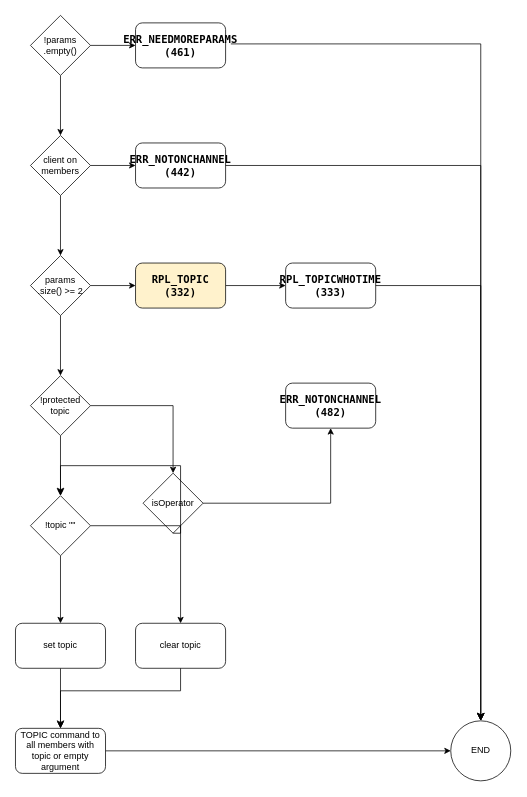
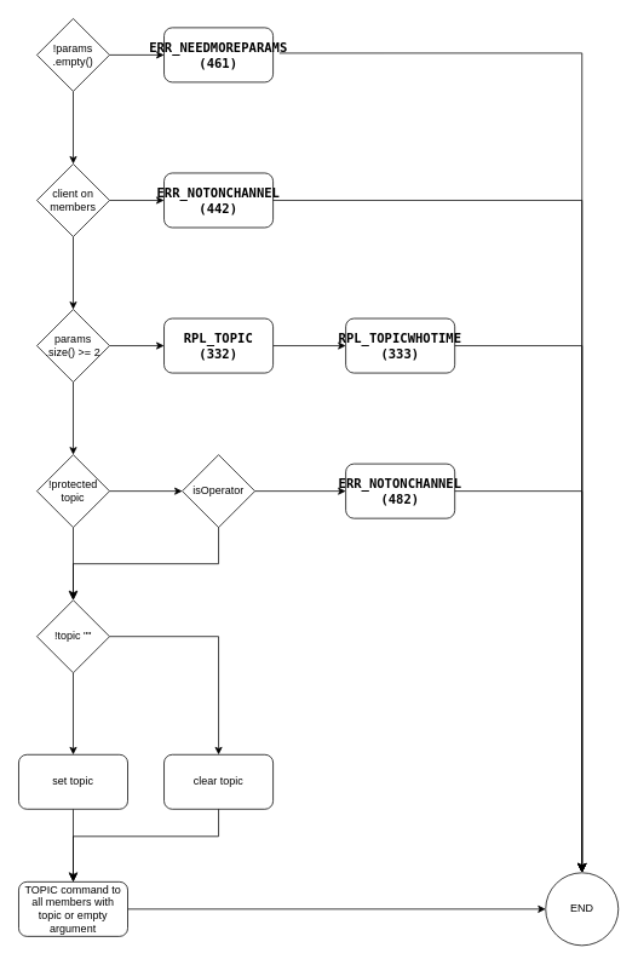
- <mxCell id="14" value="&lt;h3 id=&quot;rpltopic-332&quot;&gt;&lt;code&gt;RPL_TOPIC (332)&lt;/code&gt;&lt;/h3&gt;" style="rounded=1;whiteSpace=wrap;html=1;fillColor=#fff2cc;" vertex="1" parent="1"><mxGeometry x="180" y="350" width="120" height="60" as="geometry" /></mxCell>
+ <mxCell id="14" value="&lt;h3 id=&quot;rpltopic-332&quot;&gt;&lt;code&gt;RPL_TOPIC (332)&lt;/code&gt;&lt;/h3&gt;" style="rounded=1;whiteSpace=wrap;html=1;" vertex="1" parent="1"><mxGeometry x="180" y="350" width="120" height="60" as="geometry" /></mxCell>
+ <mxCell id="34" value="" style="edgeStyle=segmentEdgeStyle;endArrow=classic;html=1;curved=0;rounded=0;endSize=8;startSize=8;exitX=1;exitY=0.5;exitDx=0;exitDy=0;entryX=0.5;entryY=0;entryDx=0;entryDy=0;" edge="1" parent="1" source="21" target="32"><mxGeometry width="50" height="50" relative="1" as="geometry"><mxPoint x="290" y="590" as="sourcePoint" /><mxPoint x="340" y="540" as="targetPoint" /></mxGeometry></mxCell>
- <mxCell id="20" value="isOperator" style="rhombus;whiteSpace=wrap;html=1;" vertex="1" parent="1"><mxGeometry x="190" y="630" width="80" height="80" as="geometry" /></mxCell>
+ <mxCell id="20" value="isOperator" style="rhombus;whiteSpace=wrap;html=1;" vertex="1" parent="1"><mxGeometry x="200" y="500" width="80" height="80" as="geometry" /></mxCell>
